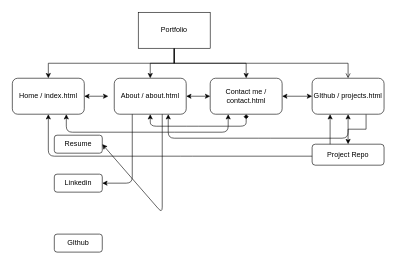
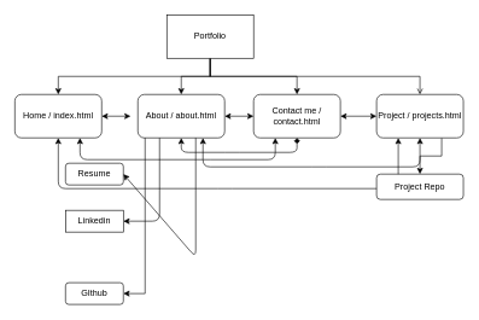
- <mxCell id="12" value="GIthub / projects.html" style="rounded=1;whiteSpace=wrap;html=1;" parent="1" vertex="1"><mxGeometry x="520" y="130" width="120" height="60" as="geometry" /></mxCell>
+ <mxCell id="12" value="Project / projects.html" style="rounded=1;whiteSpace=wrap;html=1;" parent="1" vertex="1"><mxGeometry x="520" y="130" width="120" height="60" as="geometry" /></mxCell>
- <mxCell id="20" value="Linkedin" style="rounded=1;whiteSpace=wrap;html=1;" vertex="1" parent="1"><mxGeometry x="90" y="290" width="80" height="30" as="geometry" /></mxCell>
+ <mxCell id="20" value="Linkedin" style="whiteSpace=wrap;html=1;rounded=0;" vertex="1" parent="1"><mxGeometry x="90" y="290" width="80" height="30" as="geometry" /></mxCell>
+ <mxCell id="8" style="edgeStyle=orthogonalEdgeStyle;rounded=0;orthogonalLoop=1;jettySize=auto;html=1;exitX=0.071;exitY=0.993;exitDx=0;exitDy=0;entryX=1;entryY=0.5;entryDx=0;entryDy=0;exitPerimeter=0;" edge="1" parent="1" source="9" target="24"><mxGeometry relative="1" as="geometry"><Array as="points"><mxPoint x="200" y="190" /><mxPoint x="200" y="405" /></Array></mxGeometry></mxCell>
